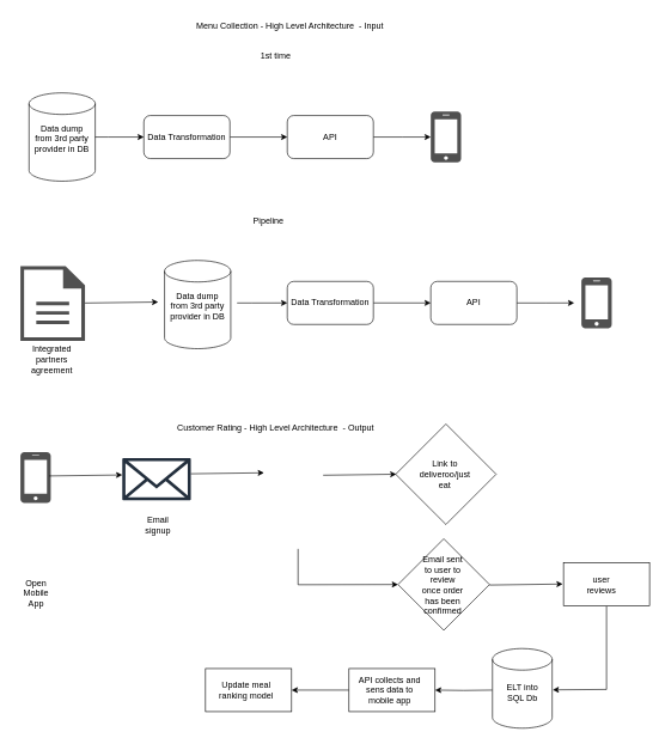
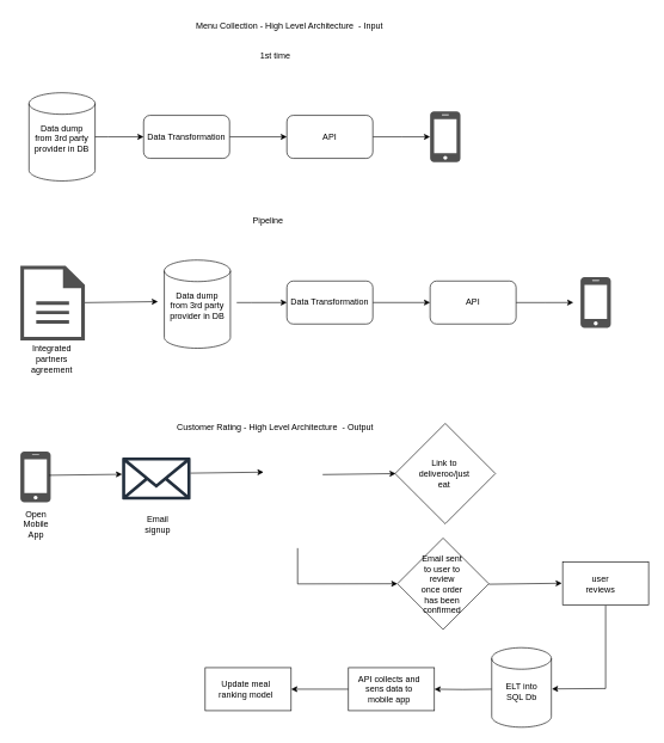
- <mxCell id="39" value="Open Mobile App" style="text;html=1;strokeColor=none;fillColor=none;align=center;verticalAlign=middle;whiteSpace=wrap;rounded=0;" vertex="1" parent="1"><mxGeometry x="20" y="811" width="60" height="30" as="geometry" /></mxCell>
+ <mxCell id="39" value="Open Mobile App" style="text;html=1;strokeColor=none;fillColor=none;align=center;verticalAlign=middle;whiteSpace=wrap;rounded=0;" vertex="1" parent="1"><mxGeometry x="20" y="716" width="60" height="30" as="geometry" /></mxCell>
